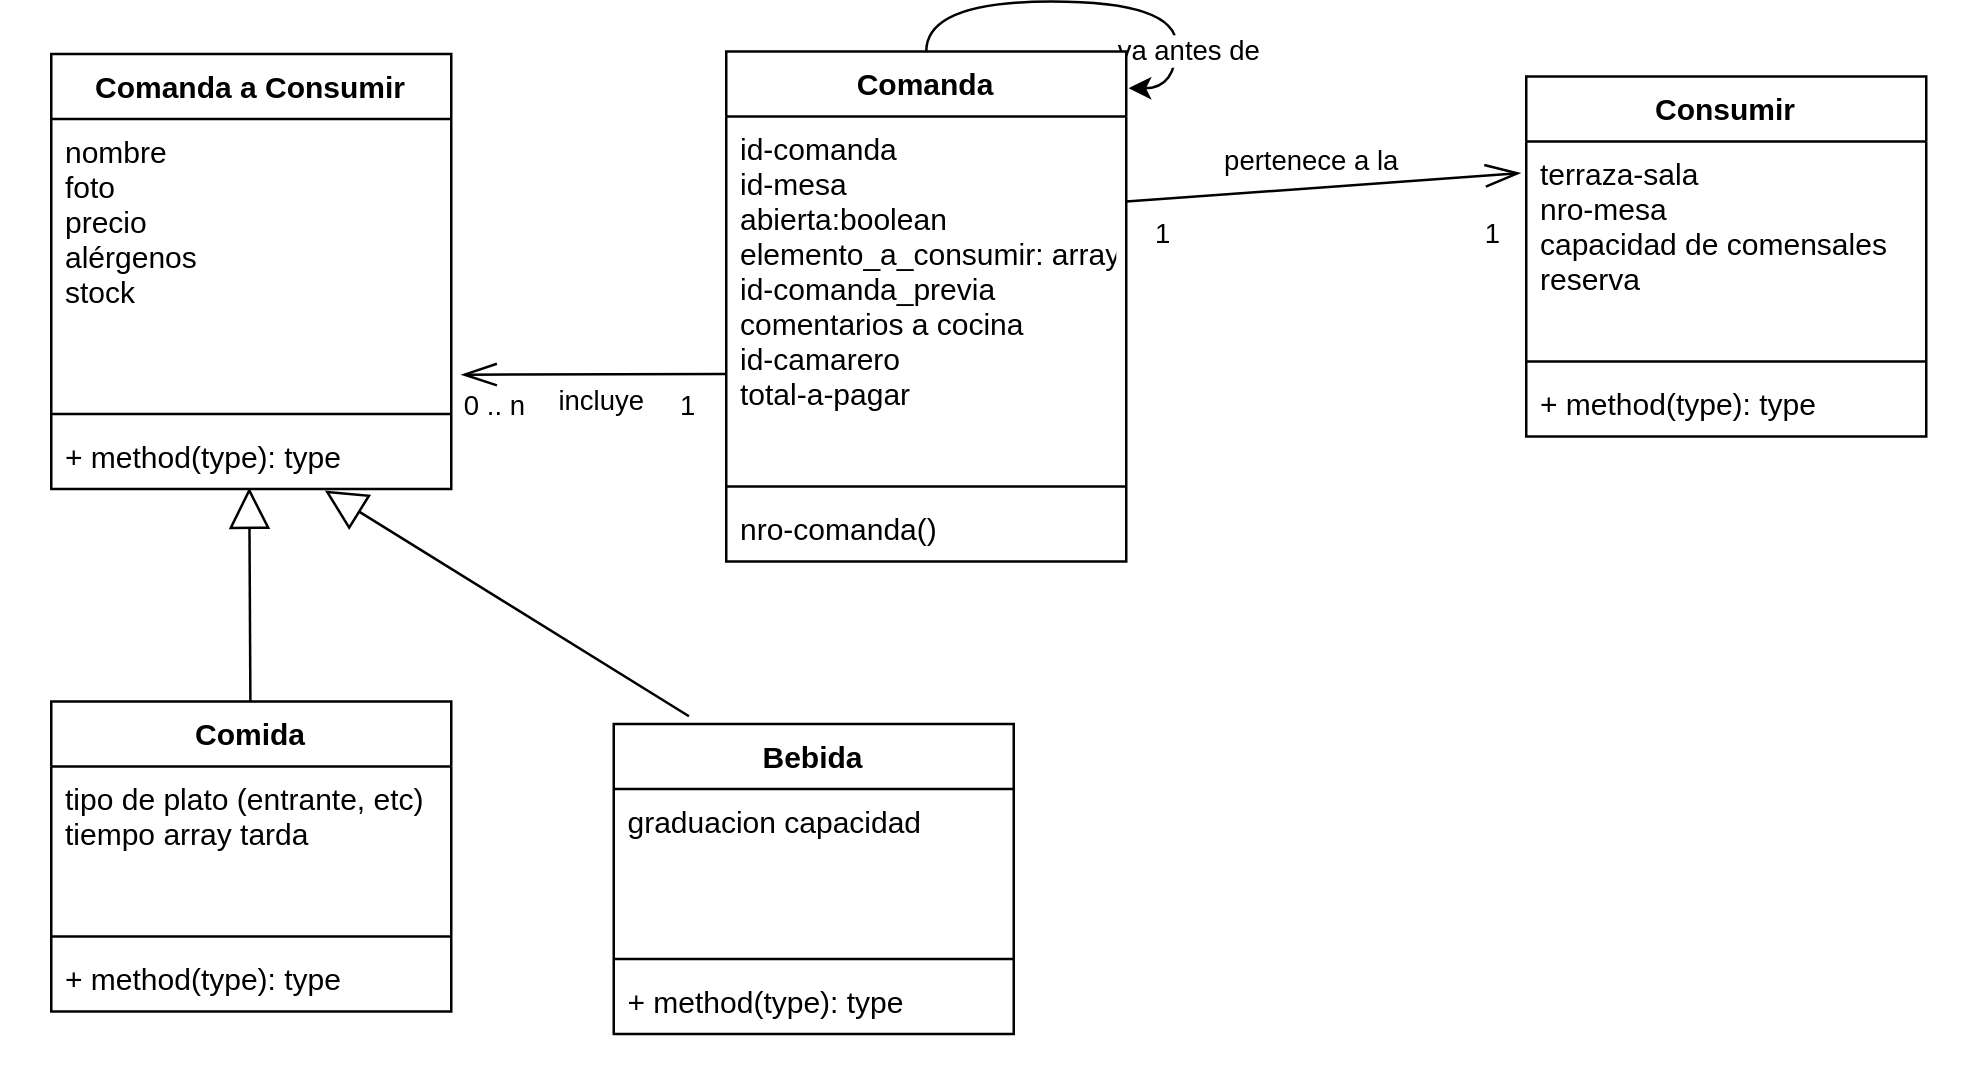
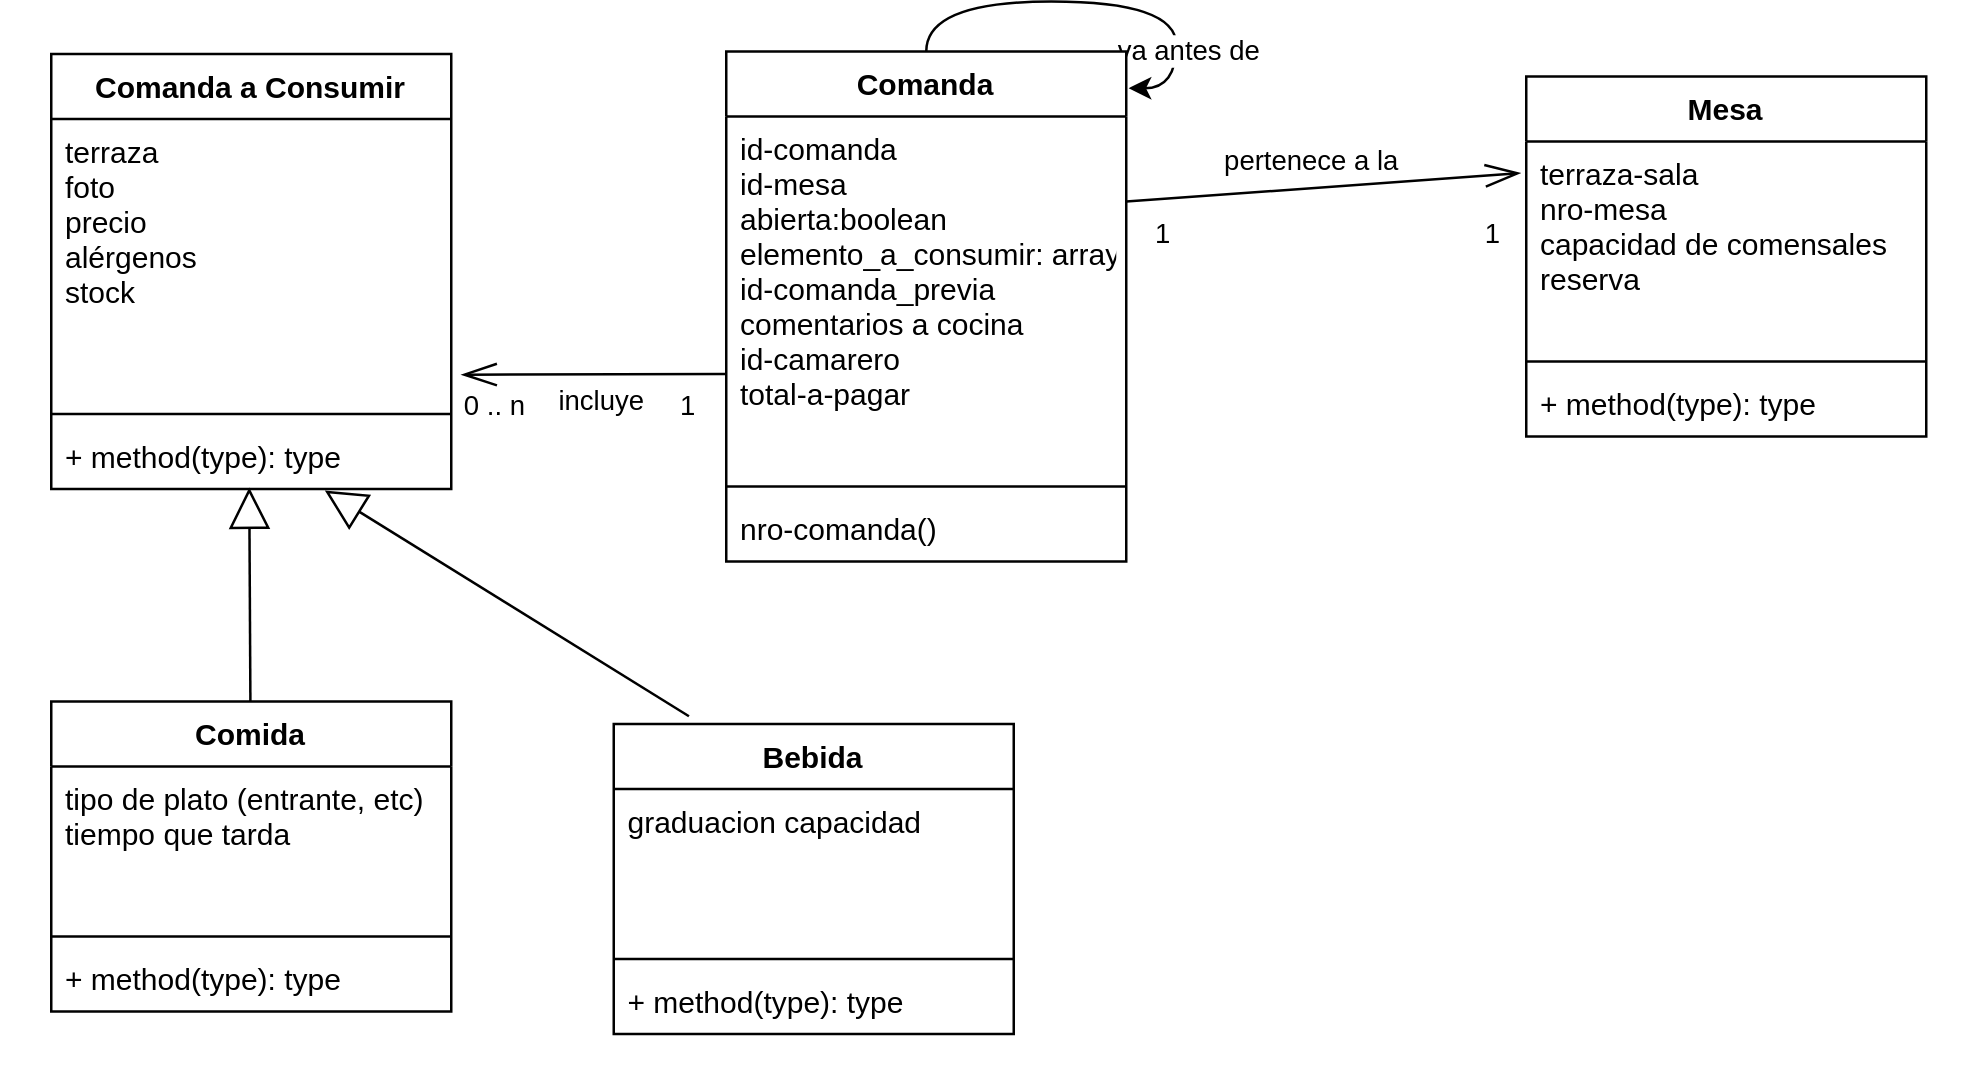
- <mxCell id="12" value="Consumir" style="swimlane;fontStyle=1;align=center;verticalAlign=top;childLayout=stackLayout;horizontal=1;startSize=26;horizontalStack=0;resizeParent=1;resizeParentMax=0;resizeLast=0;collapsible=1;marginBottom=0;" parent="1" vertex="1"><mxGeometry x="610" y="30" width="160" height="144" as="geometry" /></mxCell>
+ <mxCell id="12" value="Mesa" style="swimlane;fontStyle=1;align=center;verticalAlign=top;childLayout=stackLayout;horizontal=1;startSize=26;horizontalStack=0;resizeParent=1;resizeParentMax=0;resizeLast=0;collapsible=1;marginBottom=0;" parent="1" vertex="1"><mxGeometry x="610" y="30" width="160" height="144" as="geometry" /></mxCell>
- <mxCell id="9" value="nombre&#10;foto&#10;precio&#10;alérgenos&#10;stock&#10;&#10;" style="text;strokeColor=none;fillColor=none;align=left;verticalAlign=top;spacingLeft=4;spacingRight=4;overflow=hidden;rotatable=0;points=[[0,0.5],[1,0.5]];portConstraint=eastwest;" parent="8" vertex="1"><mxGeometry y="26" width="160" height="114" as="geometry" /></mxCell>
+ <mxCell id="9" value="terraza&#10;foto&#10;precio&#10;alérgenos&#10;stock&#10;&#10;" style="text;strokeColor=none;fillColor=none;align=left;verticalAlign=top;spacingLeft=4;spacingRight=4;overflow=hidden;rotatable=0;points=[[0,0.5],[1,0.5]];portConstraint=eastwest;" parent="8" vertex="1"><mxGeometry y="26" width="160" height="114" as="geometry" /></mxCell>
- <mxCell id="22" value="tipo de plato (entrante, etc)&#10;tiempo array tarda&#10;&#10;" style="text;strokeColor=none;fillColor=none;align=left;verticalAlign=top;spacingLeft=4;spacingRight=4;overflow=hidden;rotatable=0;points=[[0,0.5],[1,0.5]];portConstraint=eastwest;" parent="21" vertex="1"><mxGeometry y="26" width="160" height="64" as="geometry" /></mxCell>
+ <mxCell id="22" value="tipo de plato (entrante, etc)&#10;tiempo que tarda&#10;&#10;" style="text;strokeColor=none;fillColor=none;align=left;verticalAlign=top;spacingLeft=4;spacingRight=4;overflow=hidden;rotatable=0;points=[[0,0.5],[1,0.5]];portConstraint=eastwest;" parent="21" vertex="1"><mxGeometry y="26" width="160" height="64" as="geometry" /></mxCell>
